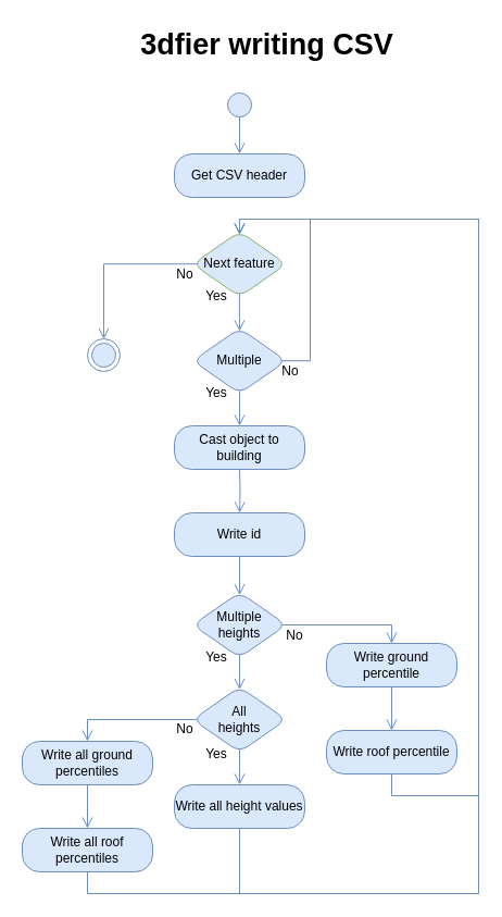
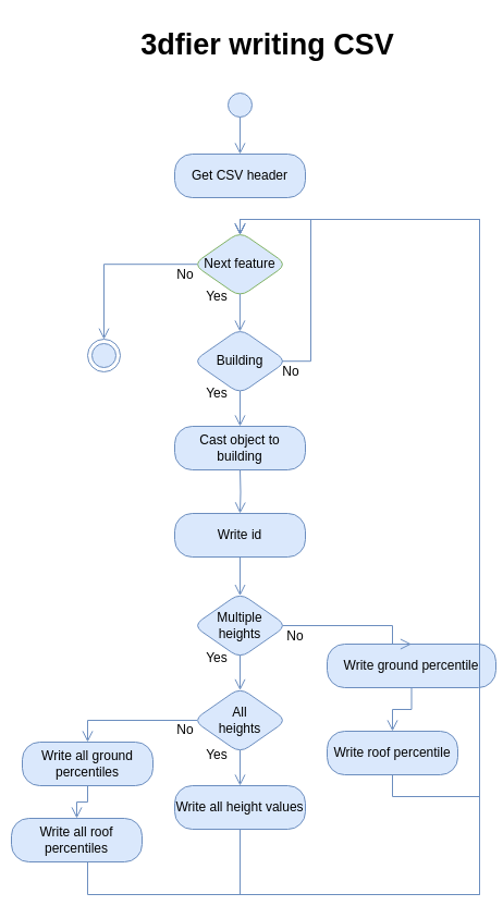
- <mxCell id="10" value="Multiple" style="rhombus;whiteSpace=wrap;html=1;fillColor=#dae8fc;strokeColor=#6c8ebf;rounded=1;shadow=0;strokeWidth=1;perimeterSpacing=0;" parent="1" vertex="1"><mxGeometry x="177" y="301.23" width="86" height="60" as="geometry" /></mxCell>
+ <mxCell id="10" value="Building" style="rhombus;whiteSpace=wrap;html=1;fillColor=#dae8fc;strokeColor=#6c8ebf;rounded=1;shadow=0;strokeWidth=1;perimeterSpacing=0;" parent="1" vertex="1"><mxGeometry x="177" y="301.23" width="86" height="60" as="geometry" /></mxCell>
- <mxCell id="17" value="Write ground percentile" style="rounded=1;whiteSpace=wrap;html=1;arcSize=40;fillColor=#dae8fc;strokeColor=#6c8ebf;shadow=0;" parent="1" vertex="1"><mxGeometry x="300" y="591" width="120" height="40" as="geometry" /></mxCell>
+ <mxCell id="17" value="Write ground percentile" style="rounded=1;whiteSpace=wrap;html=1;arcSize=40;fillColor=#dae8fc;strokeColor=#6c8ebf;shadow=0;" parent="1" vertex="1"><mxGeometry x="300" y="591" width="155" height="40" as="geometry" /></mxCell>
- <mxCell id="38" value="Write all roof percentiles" style="rounded=1;whiteSpace=wrap;html=1;arcSize=40;fillColor=#dae8fc;strokeColor=#6c8ebf;shadow=0;" parent="1" vertex="1"><mxGeometry x="20" y="761" width="120" height="40" as="geometry" /></mxCell>
+ <mxCell id="38" value="Write all roof percentiles" style="rounded=1;whiteSpace=wrap;html=1;arcSize=40;fillColor=#dae8fc;strokeColor=#6c8ebf;shadow=0;" parent="1" vertex="1"><mxGeometry x="10" y="751" width="120" height="40" as="geometry" /></mxCell>
